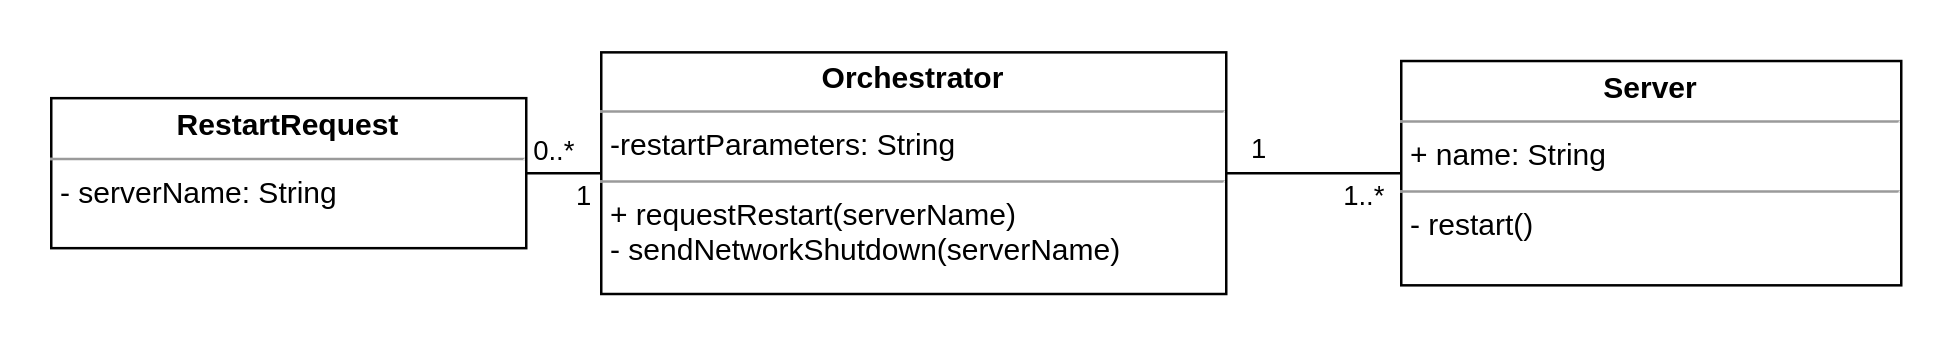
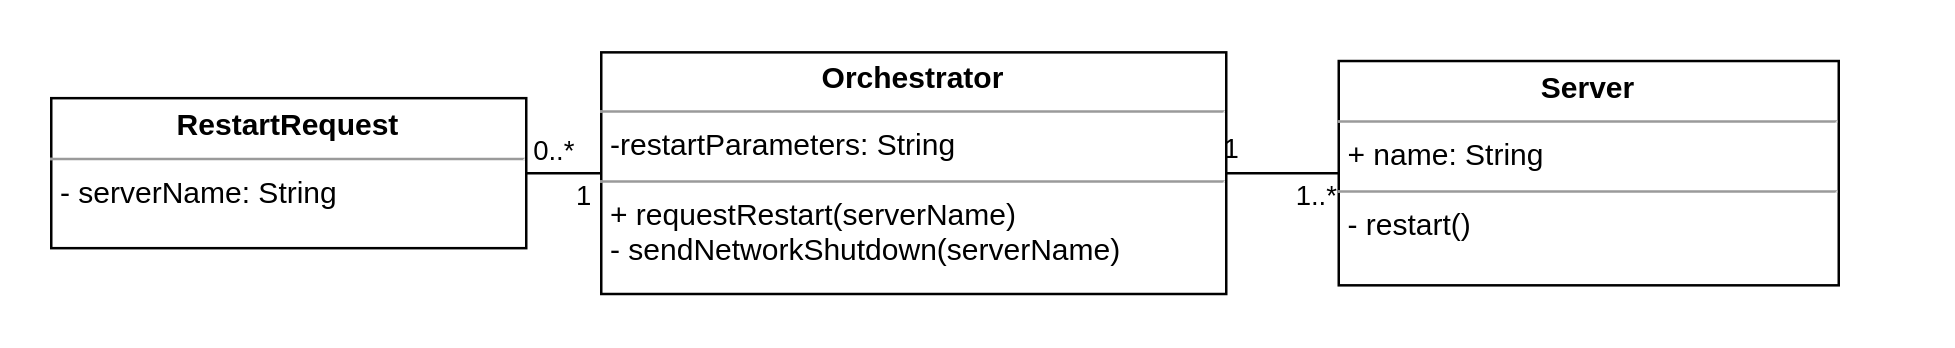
- <mxCell id="6" value="&lt;p style=&quot;margin:0px;margin-top:4px;text-align:center;&quot;&gt;&lt;b&gt;Server&lt;/b&gt;&lt;/p&gt;&lt;hr size=&quot;1&quot;&gt;&lt;p style=&quot;margin:0px;margin-left:4px;&quot;&gt;+ name: String&lt;/p&gt;&lt;hr size=&quot;1&quot;&gt;&lt;p style=&quot;margin:0px;margin-left:4px;&quot;&gt;- restart()&lt;/p&gt;" style="verticalAlign=top;align=left;overflow=fill;fontSize=12;fontFamily=Helvetica;html=1;rounded=0;shadow=0;comic=0;labelBackgroundColor=none;strokeWidth=1" parent="1" vertex="1"><mxGeometry x="560" y="23.81" width="200" height="89.72" as="geometry" /></mxCell>
+ <mxCell id="6" value="&lt;p style=&quot;margin:0px;margin-top:4px;text-align:center;&quot;&gt;&lt;b&gt;Server&lt;/b&gt;&lt;/p&gt;&lt;hr size=&quot;1&quot;&gt;&lt;p style=&quot;margin:0px;margin-left:4px;&quot;&gt;+ name: String&lt;/p&gt;&lt;hr size=&quot;1&quot;&gt;&lt;p style=&quot;margin:0px;margin-left:4px;&quot;&gt;- restart()&lt;/p&gt;" style="verticalAlign=top;align=left;overflow=fill;fontSize=12;fontFamily=Helvetica;html=1;rounded=0;shadow=0;comic=0;labelBackgroundColor=none;strokeWidth=1" parent="1" vertex="1"><mxGeometry x="535" y="23.81" width="200" height="89.72" as="geometry" /></mxCell>
